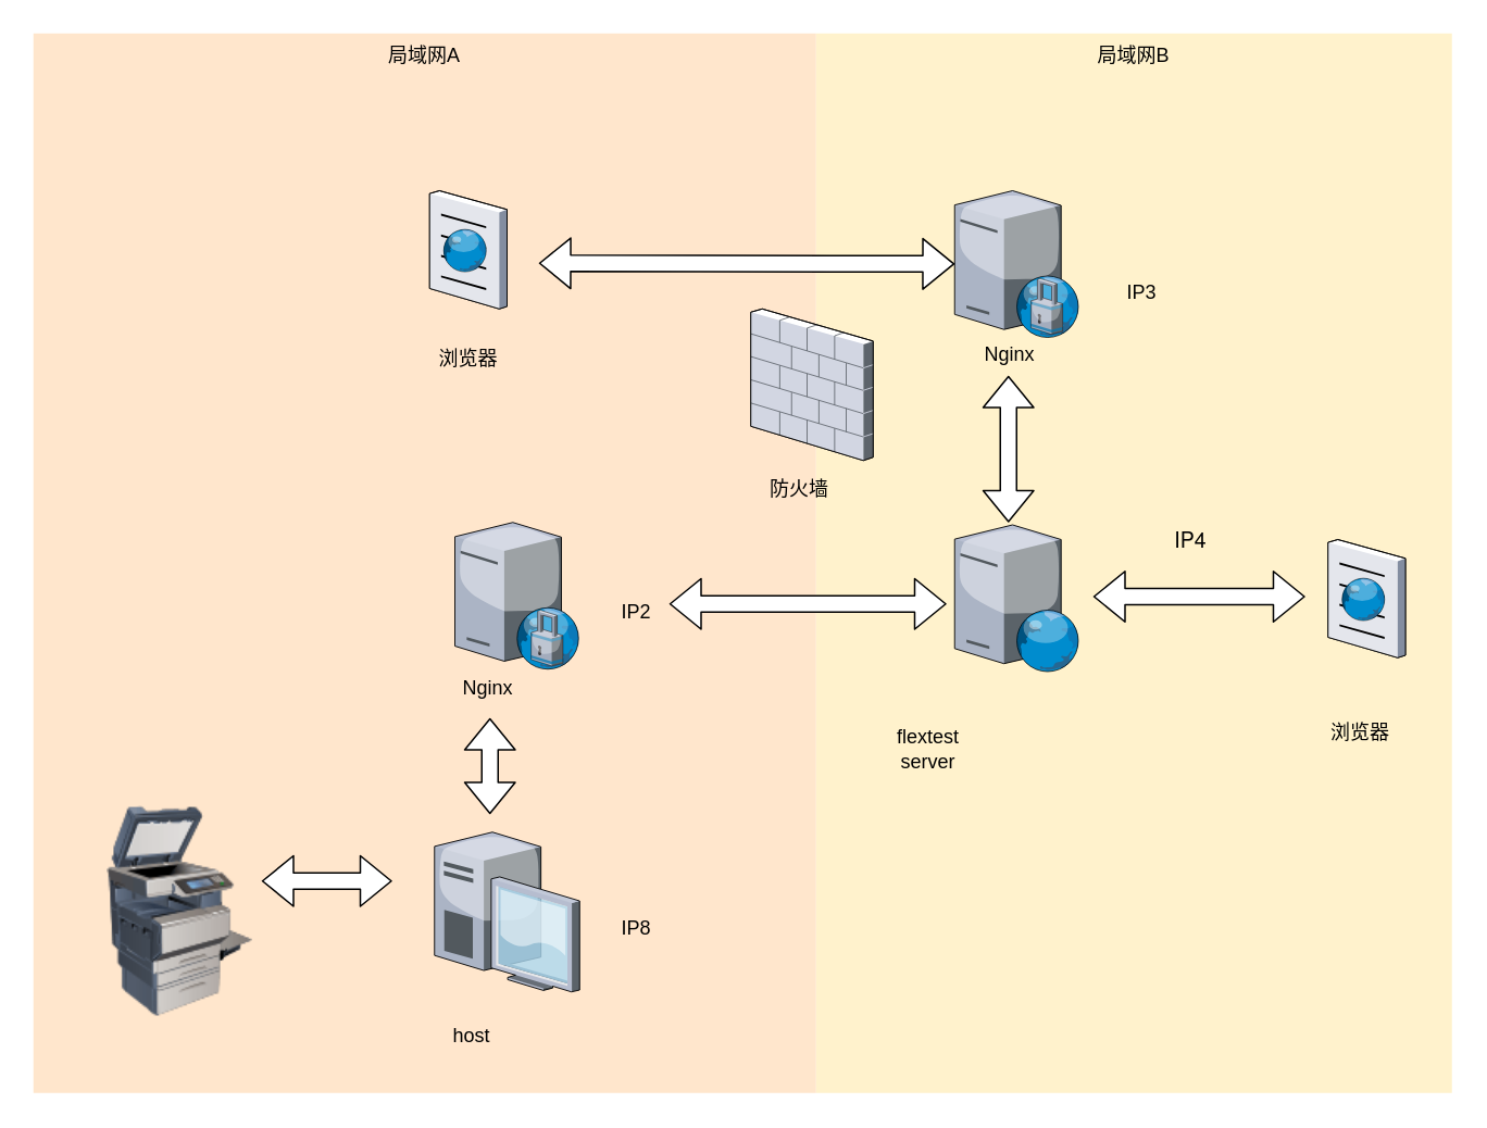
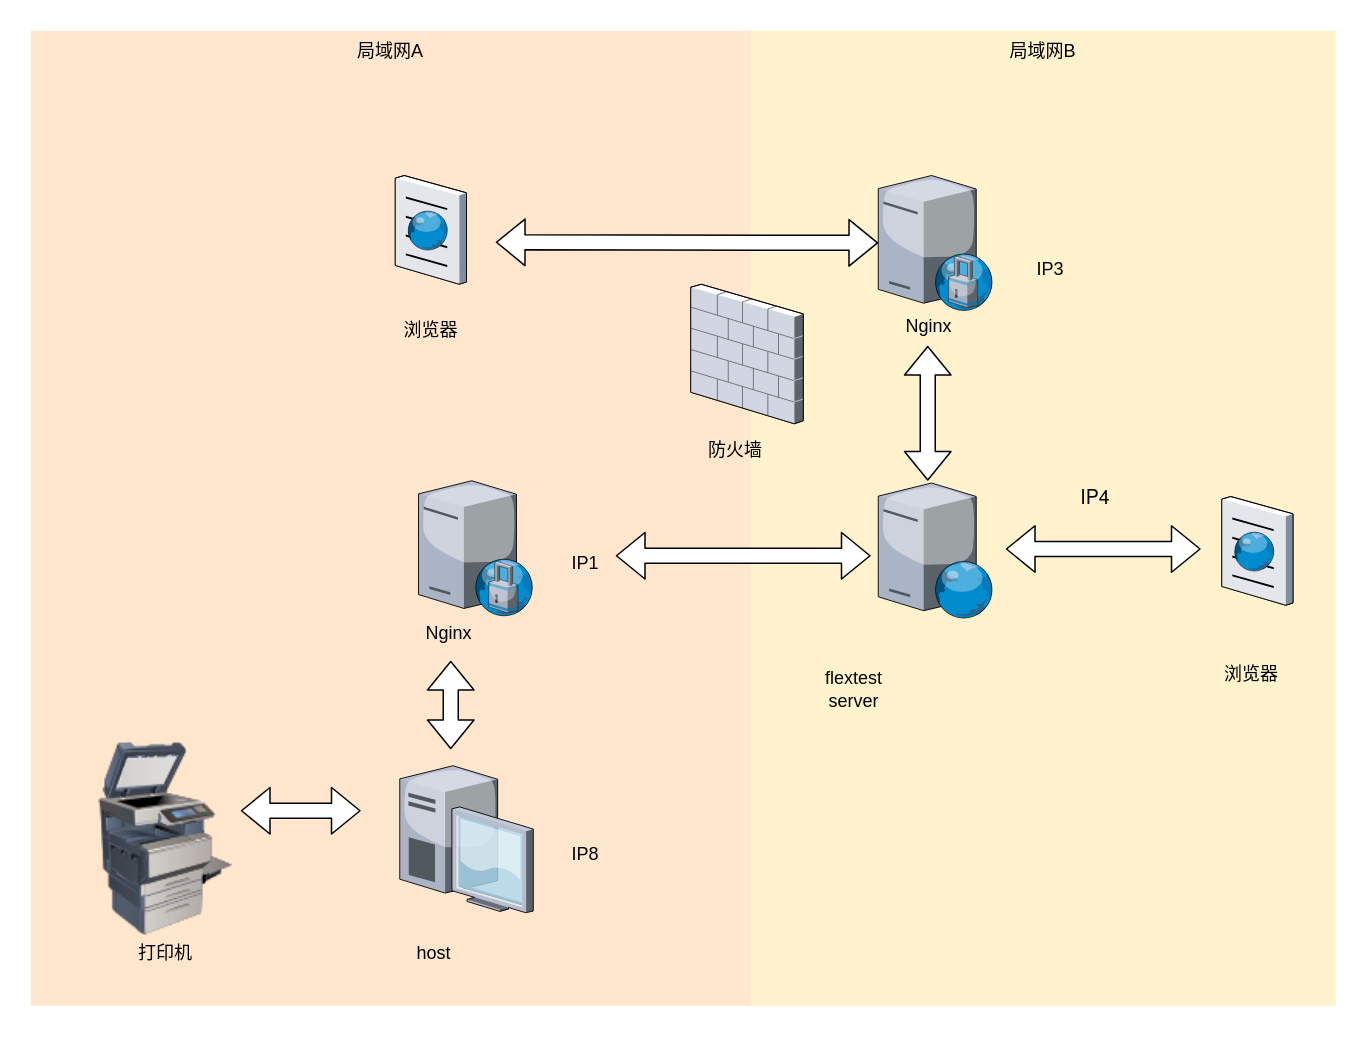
- <mxCell id="6" value="IP2" style="text;html=1;strokeColor=none;fillColor=none;align=center;verticalAlign=middle;whiteSpace=wrap;rounded=0;" vertex="1" parent="1"><mxGeometry x="370" y="365" width="40" height="20" as="geometry" /></mxCell>
+ <mxCell id="6" value="IP1" style="text;html=1;strokeColor=none;fillColor=none;align=center;verticalAlign=middle;whiteSpace=wrap;rounded=0;" vertex="1" parent="1"><mxGeometry x="370" y="365" width="40" height="20" as="geometry" /></mxCell>
+ <mxCell id="26" value="打印机" style="text;html=1;strokeColor=none;fillColor=none;align=center;verticalAlign=middle;whiteSpace=wrap;rounded=0;" vertex="1" parent="1"><mxGeometry x="90" y="625" width="40" height="20" as="geometry" /></mxCell>
